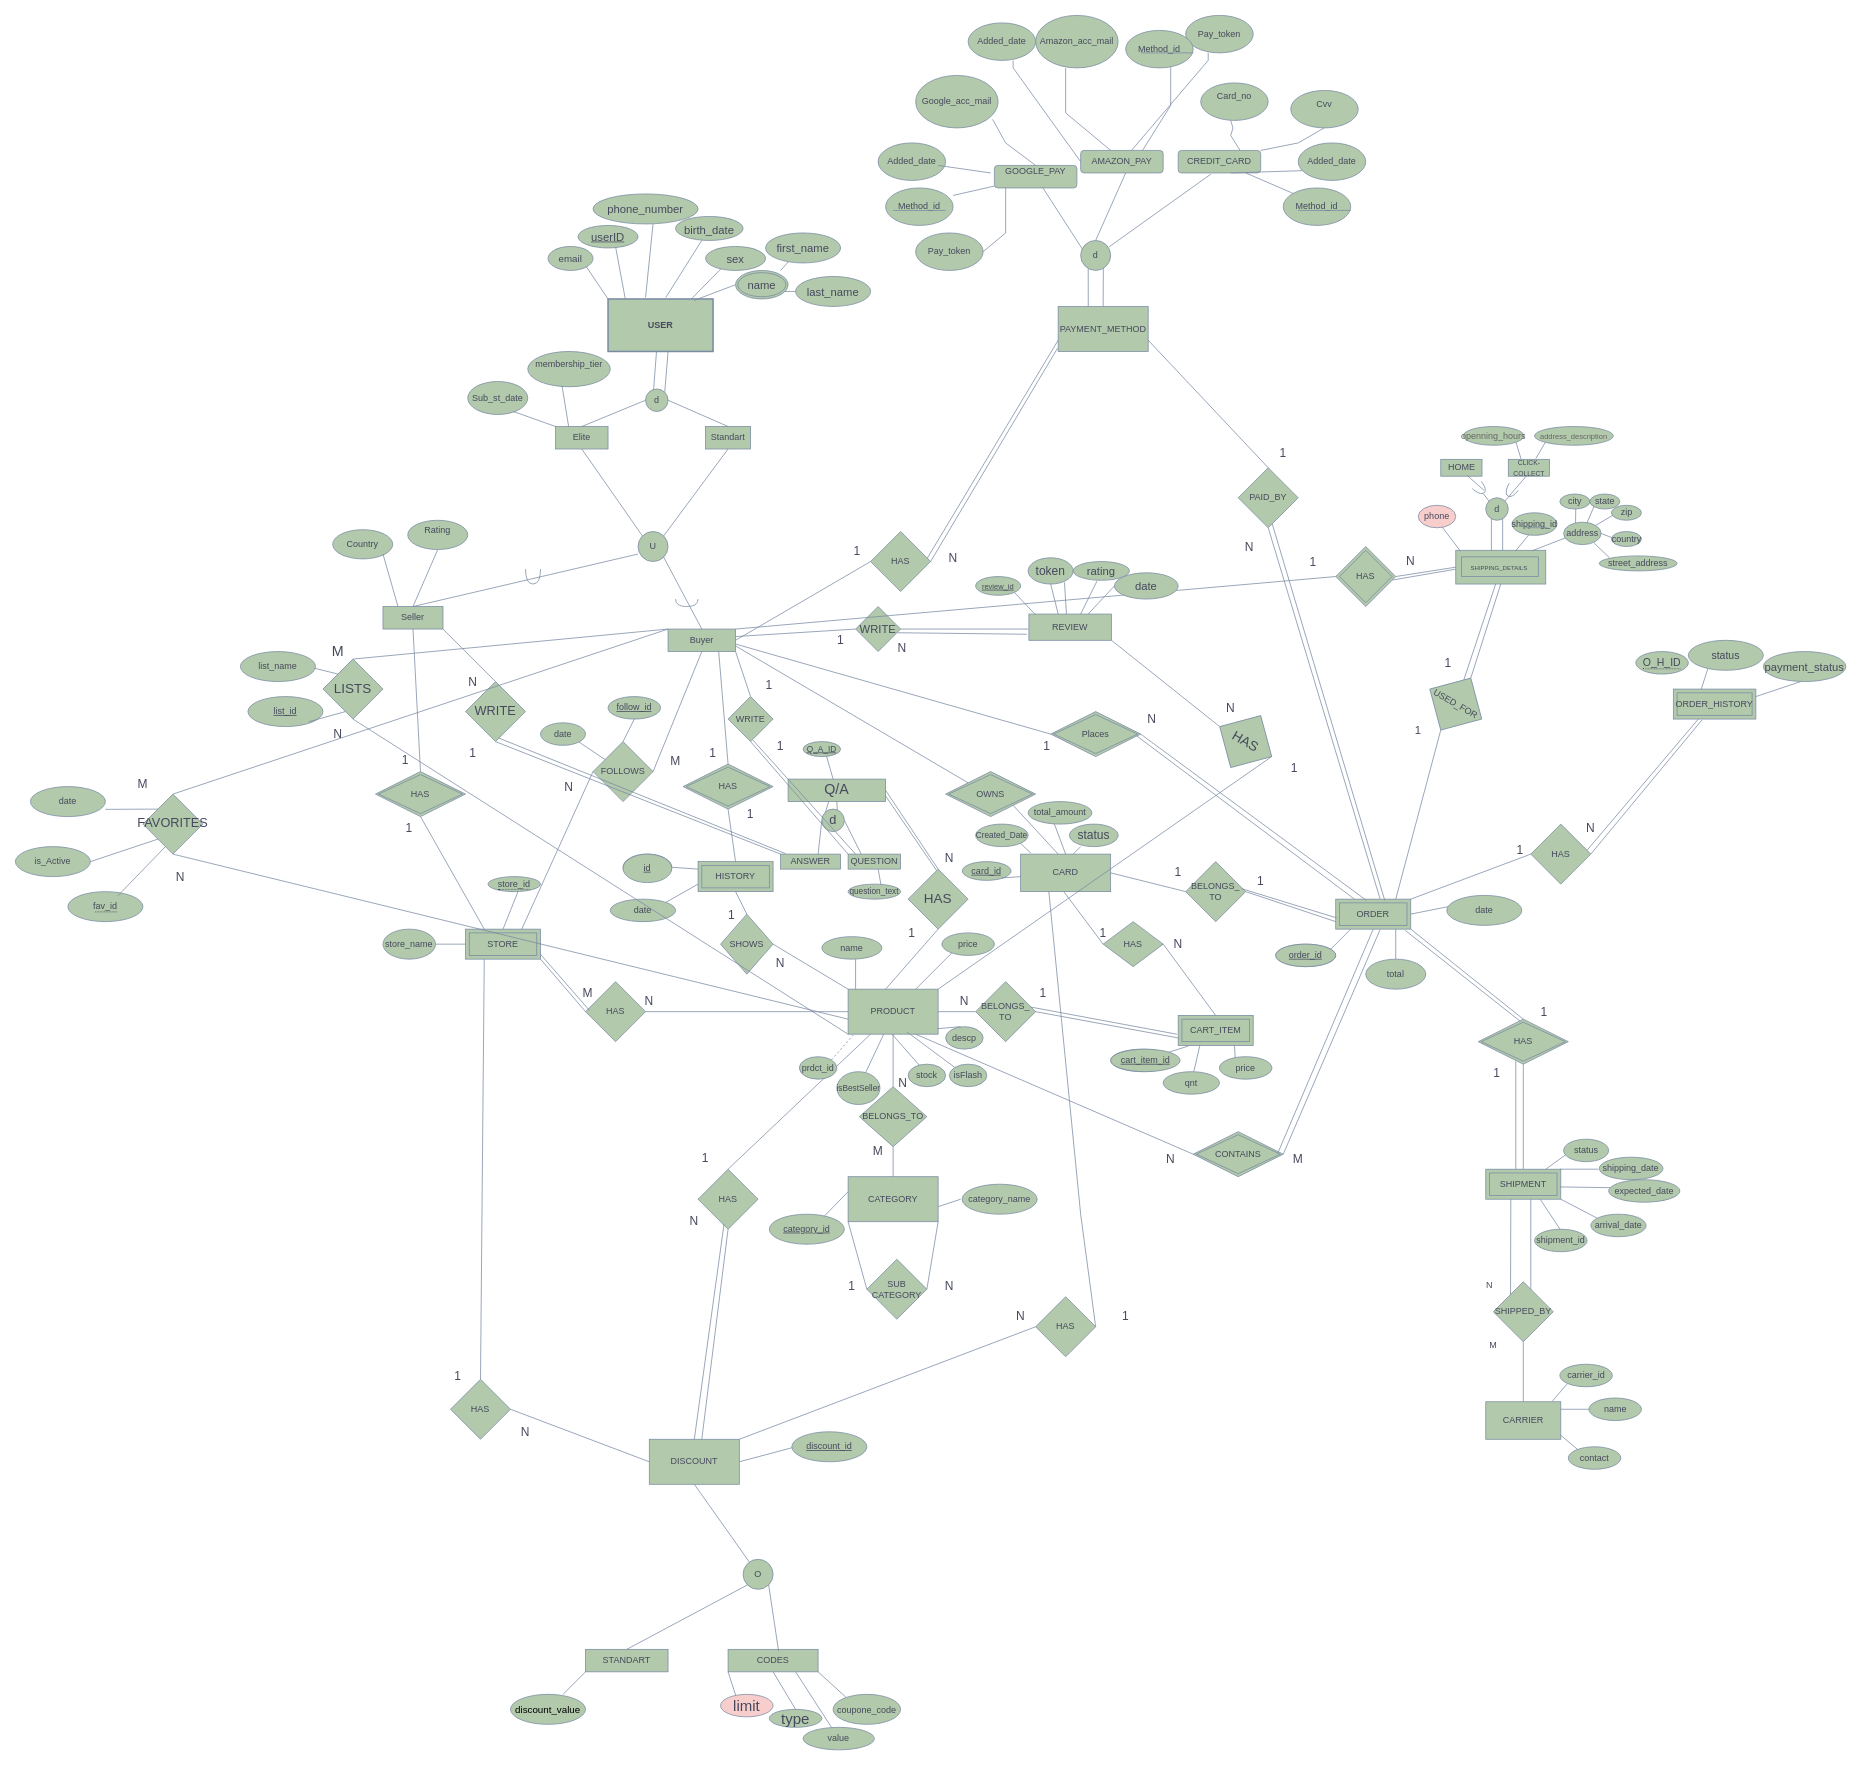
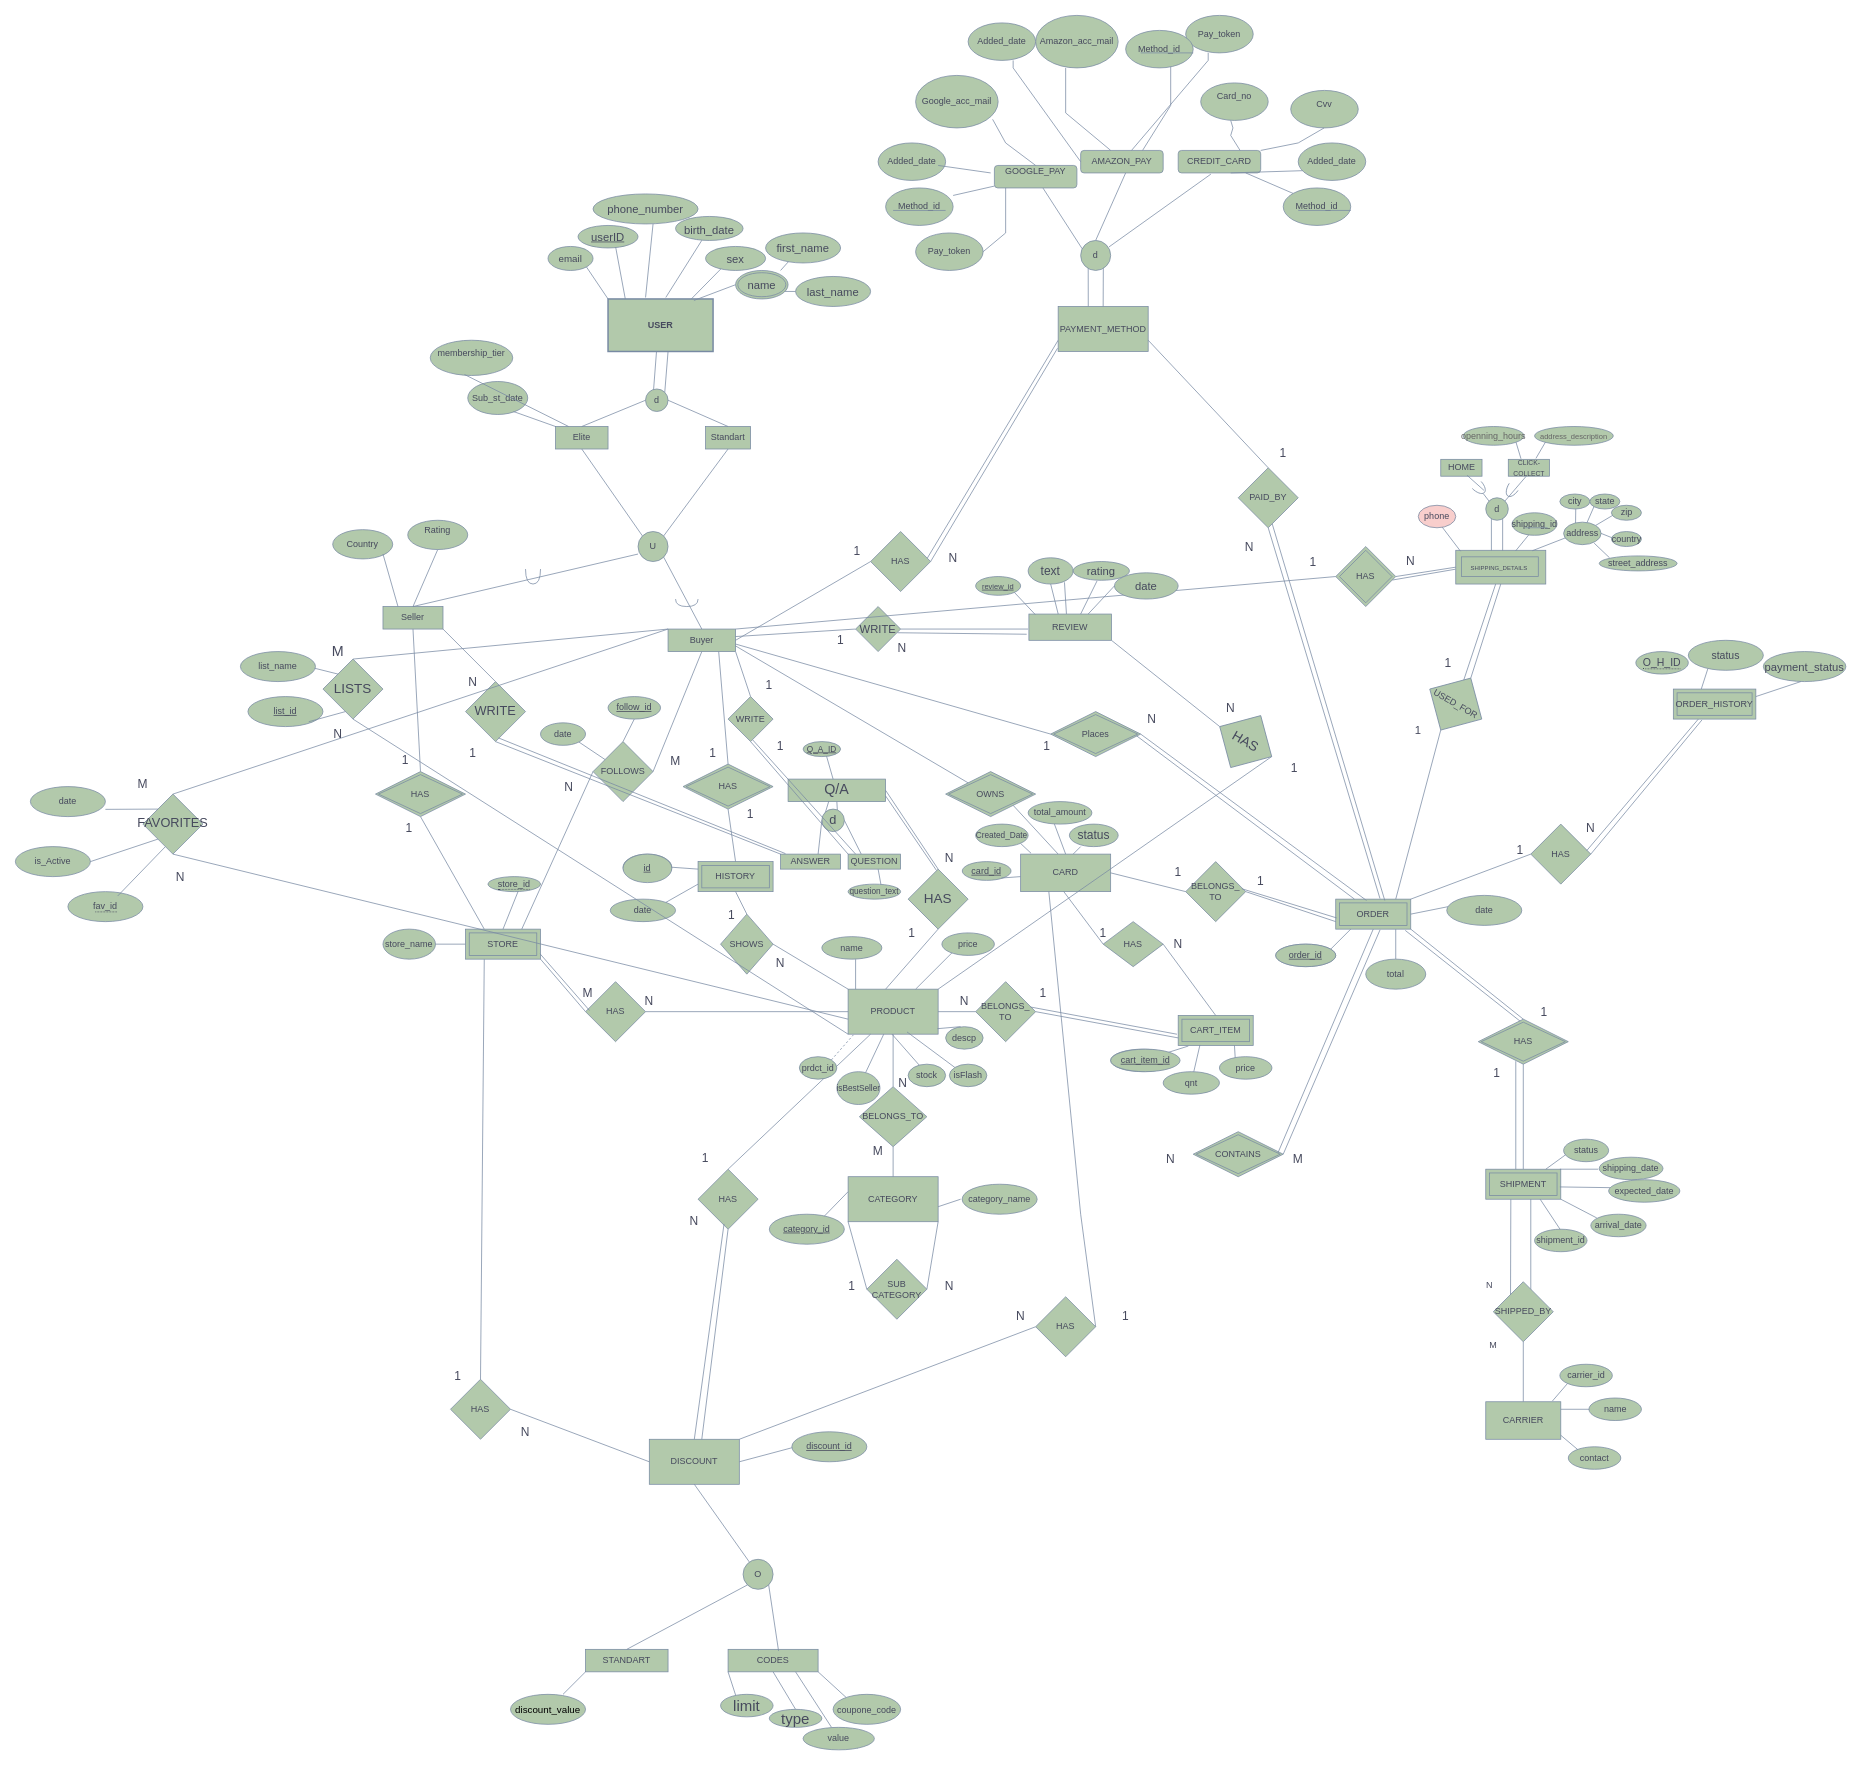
- <mxCell id="335" value="&#10;membership_tier&#10;&#10;" style="ellipse;whiteSpace=wrap;html=1;labelBackgroundColor=none;fillColor=#B2C9AB;strokeColor=#788AA3;fontColor=#46495D;" vertex="1" parent="1"><mxGeometry x="703" y="468" width="110" height="47" as="geometry" /></mxCell>
+ <mxCell id="335" value="&#10;membership_tier&#10;&#10;" style="ellipse;whiteSpace=wrap;html=1;labelBackgroundColor=none;fillColor=#B2C9AB;strokeColor=#788AA3;fontColor=#46495D;" vertex="1" parent="1"><mxGeometry x="573" y="453" width="110" height="47" as="geometry" /></mxCell>
- <mxCell id="264" value="&lt;font style=&quot;font-size: 16px;&quot;&gt;token&lt;/font&gt;" style="ellipse;whiteSpace=wrap;html=1;align=center;labelBackgroundColor=none;fillColor=#B2C9AB;strokeColor=#788AA3;fontColor=#46495D;" vertex="1" parent="1"><mxGeometry x="1370" y="743" width="60" height="35" as="geometry" /></mxCell>
+ <mxCell id="264" value="&lt;font style=&quot;font-size: 16px;&quot;&gt;text&lt;/font&gt;" style="ellipse;whiteSpace=wrap;html=1;align=center;labelBackgroundColor=none;fillColor=#B2C9AB;strokeColor=#788AA3;fontColor=#46495D;" vertex="1" parent="1"><mxGeometry x="1370" y="743" width="60" height="35" as="geometry" /></mxCell>
- <mxCell id="62" value="" style="endArrow=none;html=1;rounded=0;exitX=0.75;exitY=1;exitDx=0;exitDy=0;entryX=0;entryY=0.5;entryDx=0;entryDy=0;labelBackgroundColor=none;strokeColor=#788AA3;fontColor=default;" edge="1" parent="1" source="30" target="60"><mxGeometry width="50" height="50" relative="1" as="geometry"><mxPoint x="1470" y="1318" as="sourcePoint" /><mxPoint x="1520" y="1268" as="targetPoint" /></mxGeometry></mxCell>
- <mxCell id="302" value="&lt;font style=&quot;font-size: 20px;&quot;&gt;limit&lt;/font&gt;" style="ellipse;whiteSpace=wrap;html=1;align=center;labelBackgroundColor=none;fillColor=#f8cecc;strokeColor=#788AA3;fontColor=#46495D;" vertex="1" parent="1"><mxGeometry x="960" y="2258" width="70" height="30" as="geometry" /></mxCell>
+ <mxCell id="302" value="&lt;font style=&quot;font-size: 20px;&quot;&gt;limit&lt;/font&gt;" style="ellipse;whiteSpace=wrap;html=1;align=center;labelBackgroundColor=none;fillColor=#B2C9AB;strokeColor=#788AA3;fontColor=#46495D;" vertex="1" parent="1"><mxGeometry x="960" y="2258" width="70" height="30" as="geometry" /></mxCell>
